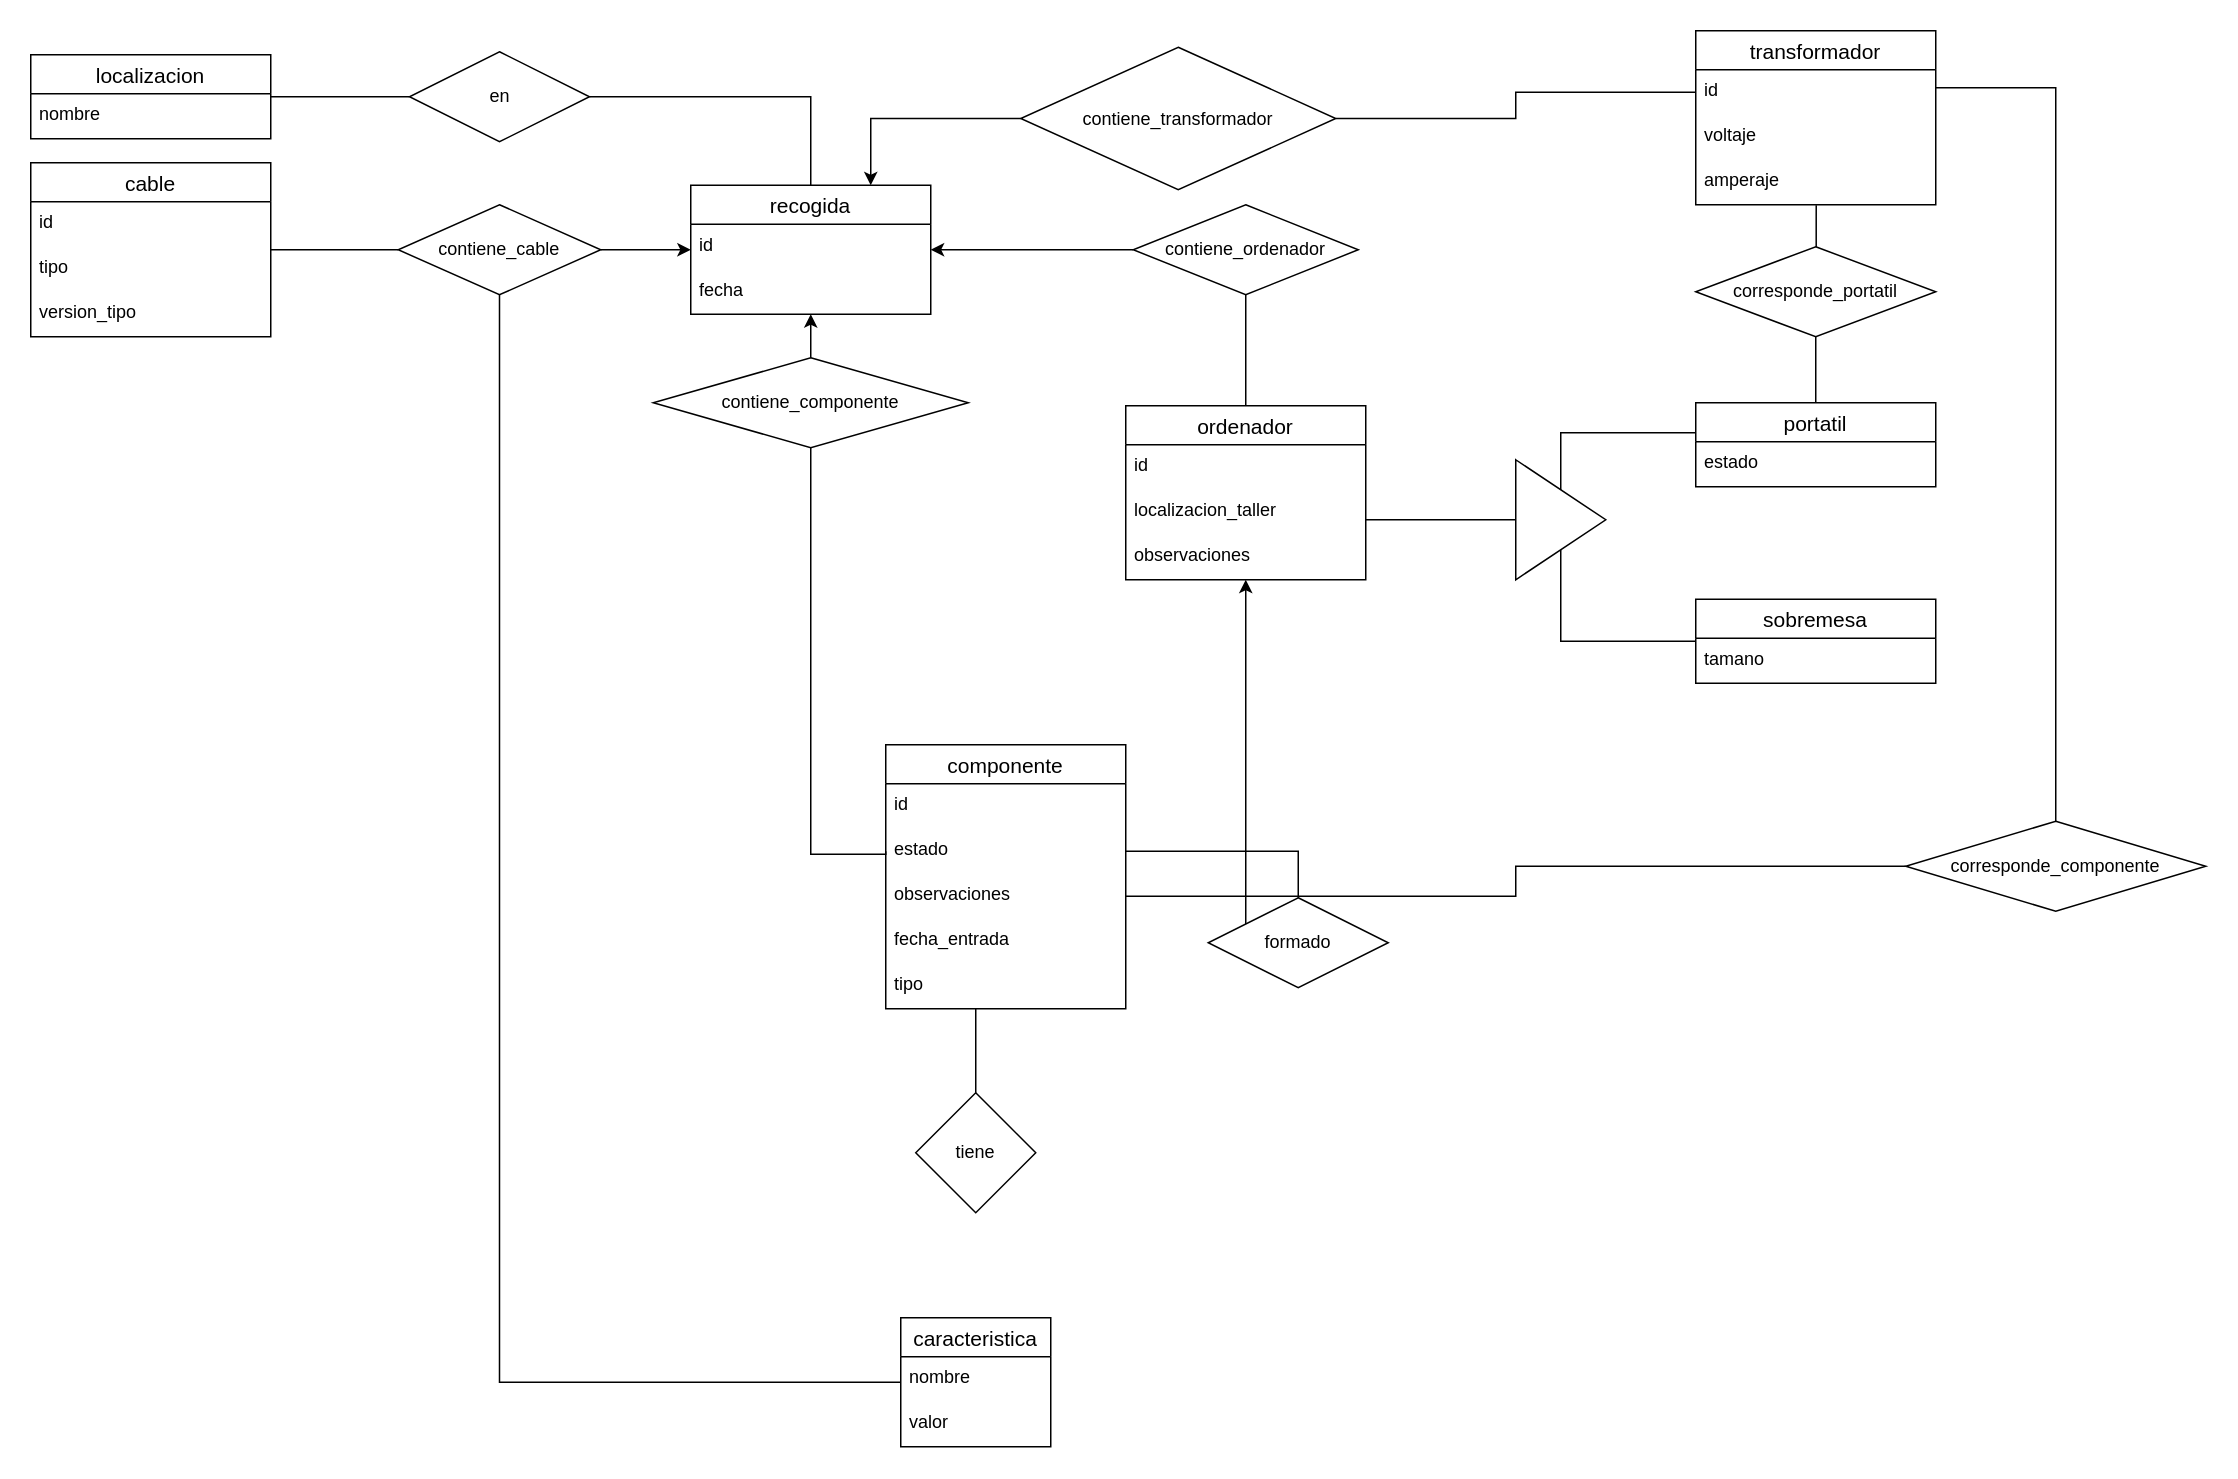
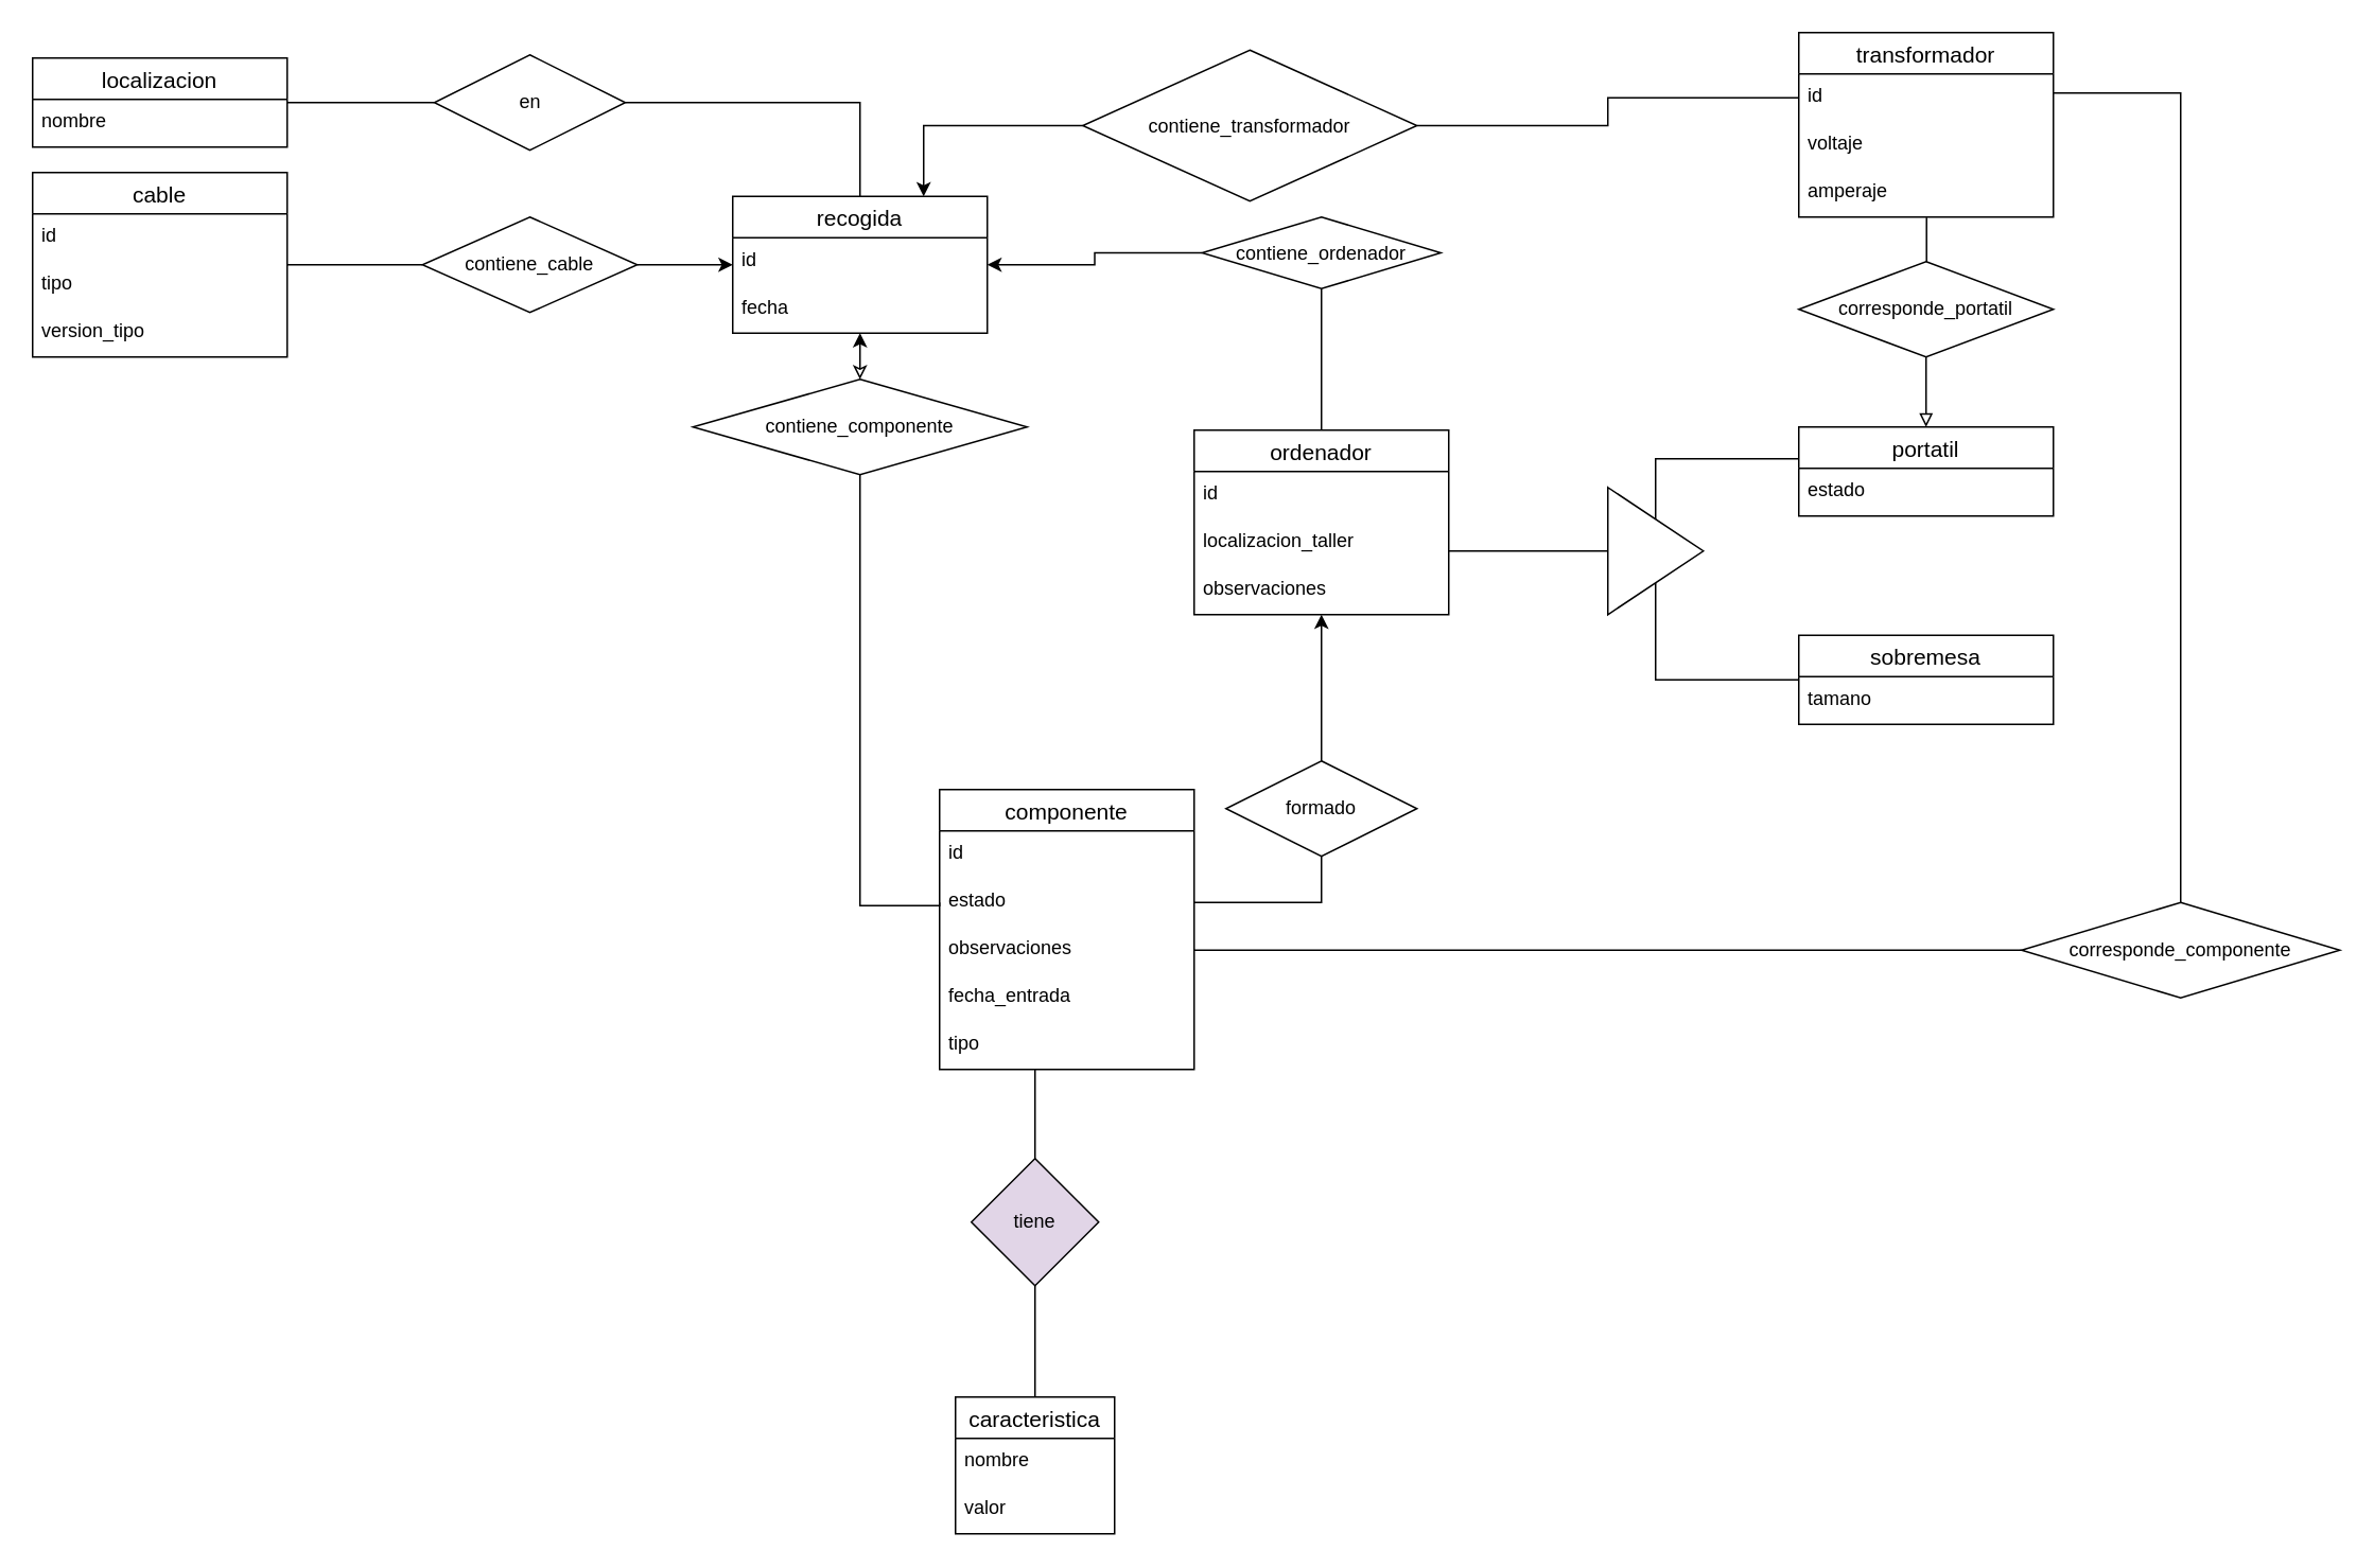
- <mxCell id="41" value="contiene_ordenador" style="shape=rhombus;perimeter=rhombusPerimeter;whiteSpace=wrap;html=1;align=center;" parent="1" vertex="1"><mxGeometry x="755" y="136" width="150" height="60" as="geometry" /></mxCell>
+ <mxCell id="41" value="contiene_ordenador" style="shape=rhombus;perimeter=rhombusPerimeter;whiteSpace=wrap;html=1;align=center;" parent="1" vertex="1"><mxGeometry x="755" y="136" width="150" height="45" as="geometry" /></mxCell>
- <mxCell id="34" style="edgeStyle=orthogonalEdgeStyle;rounded=0;orthogonalLoop=1;jettySize=auto;html=1;endArrow=none;endFill=0;startArrow=classic;startFill=1;" parent="1" source="36" target="43" edge="1"><mxGeometry relative="1" as="geometry"><Array as="points"><mxPoint x="540" y="298" /><mxPoint x="540" y="298" /></Array></mxGeometry></mxCell>
+ <mxCell id="34" style="edgeStyle=orthogonalEdgeStyle;rounded=0;orthogonalLoop=1;jettySize=auto;html=1;endArrow=classic;endFill=0;startArrow=classic;startFill=1;" parent="1" source="36" target="43" edge="1"><mxGeometry relative="1" as="geometry"><Array as="points"><mxPoint x="540" y="298" /><mxPoint x="540" y="298" /></Array></mxGeometry></mxCell>
- <mxCell id="49" style="edgeStyle=orthogonalEdgeStyle;rounded=0;orthogonalLoop=1;jettySize=auto;html=1;startArrow=none;startFill=0;endArrow=none;endFill=0;" parent="1" source="50" target="19" edge="1"><mxGeometry relative="1" as="geometry" /></mxCell>
+ <mxCell id="49" style="edgeStyle=orthogonalEdgeStyle;rounded=0;orthogonalLoop=1;jettySize=auto;html=1;startArrow=none;startFill=0;endArrow=block;endFill=0;" parent="1" source="50" target="19" edge="1"><mxGeometry relative="1" as="geometry" /></mxCell>
- <mxCell id="53" value="corresponde_componente" style="shape=rhombus;perimeter=rhombusPerimeter;whiteSpace=wrap;html=1;align=center;" parent="1" vertex="1"><mxGeometry x="1270" y="547" width="200" height="60" as="geometry" /></mxCell>
+ <mxCell id="53" value="corresponde_componente" style="shape=rhombus;perimeter=rhombusPerimeter;whiteSpace=wrap;html=1;align=center;" parent="1" vertex="1"><mxGeometry x="1270" y="567" width="200" height="60" as="geometry" /></mxCell>
- <mxCell id="14" value="&lt;div&gt;formado&lt;/div&gt;" style="shape=rhombus;perimeter=rhombusPerimeter;whiteSpace=wrap;html=1;align=center;" parent="1" vertex="1"><mxGeometry x="805" y="598" width="120" height="60" as="geometry" /></mxCell>
+ <mxCell id="14" value="&lt;div&gt;formado&lt;/div&gt;" style="shape=rhombus;perimeter=rhombusPerimeter;whiteSpace=wrap;html=1;align=center;" parent="1" vertex="1"><mxGeometry y="478" width="120" height="60" as="geometry" x="770" /></mxCell>
- <mxCell id="59" style="edgeStyle=orthogonalEdgeStyle;rounded=0;orthogonalLoop=1;jettySize=auto;html=1;endArrow=none;endFill=0;" edge="1" parent="1" source="60" target="45"><mxGeometry relative="1" as="geometry" /></mxCell>
+ <mxCell id="59" style="edgeStyle=orthogonalEdgeStyle;rounded=0;orthogonalLoop=1;jettySize=auto;html=1;endArrow=none;endFill=0;" edge="1" parent="1" source="60" target="58"><mxGeometry relative="1" as="geometry" /></mxCell>
- <mxCell id="58" value="tiene" style="rhombus;whiteSpace=wrap;html=1;" vertex="1" parent="1"><mxGeometry x="610" y="728" width="80" height="80" as="geometry" /></mxCell>
+ <mxCell id="58" value="tiene" style="rhombus;whiteSpace=wrap;html=1;fillColor=#e1d5e7;" vertex="1" parent="1"><mxGeometry x="610" y="728" width="80" height="80" as="geometry" /></mxCell>
